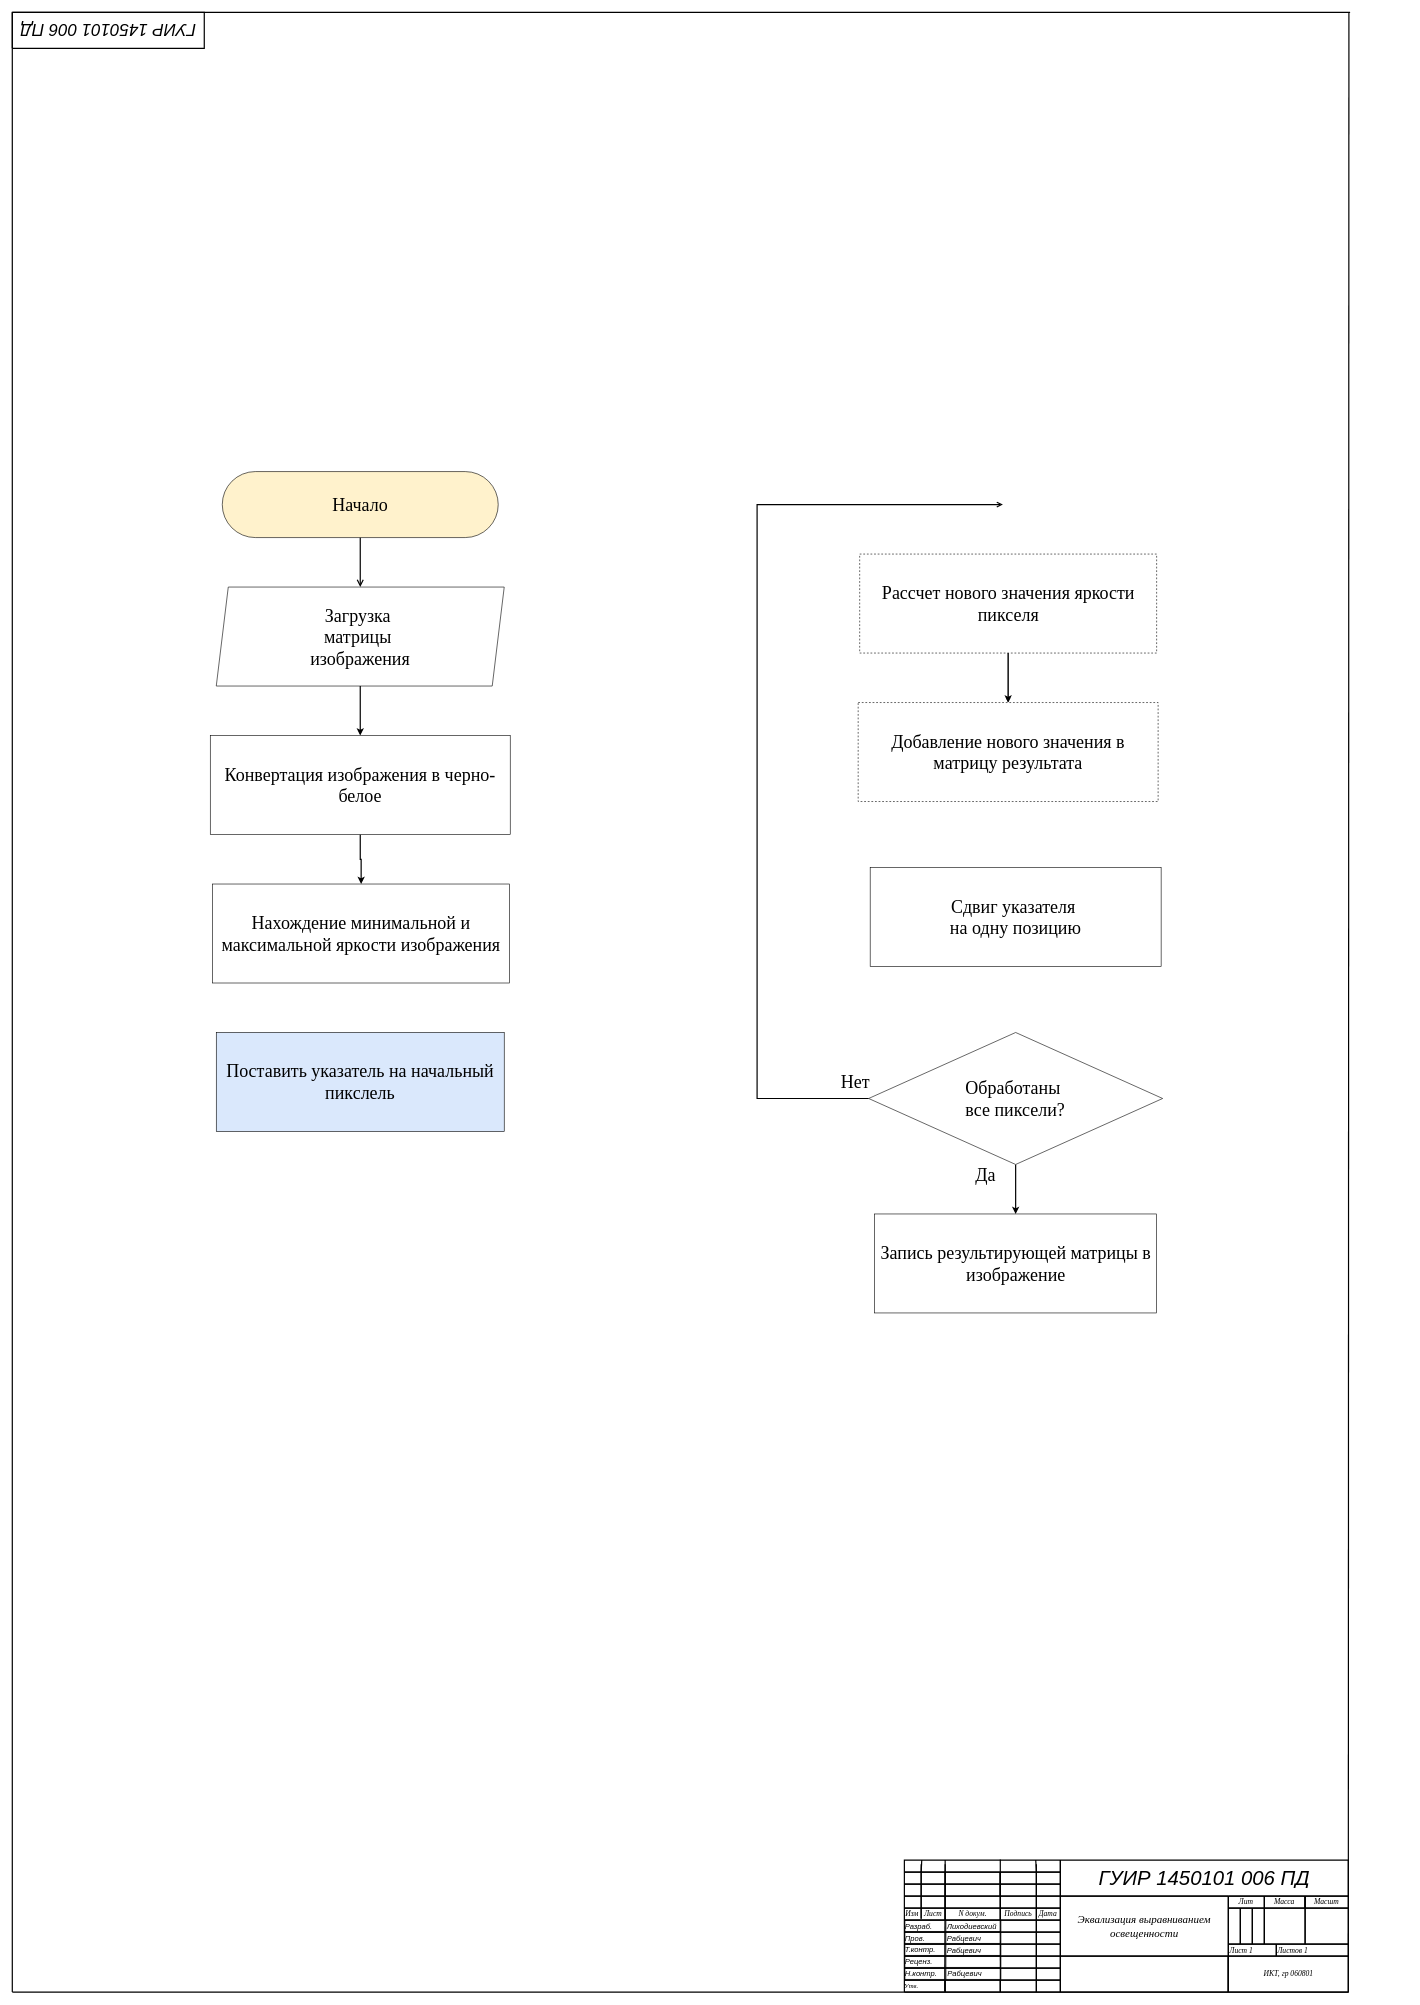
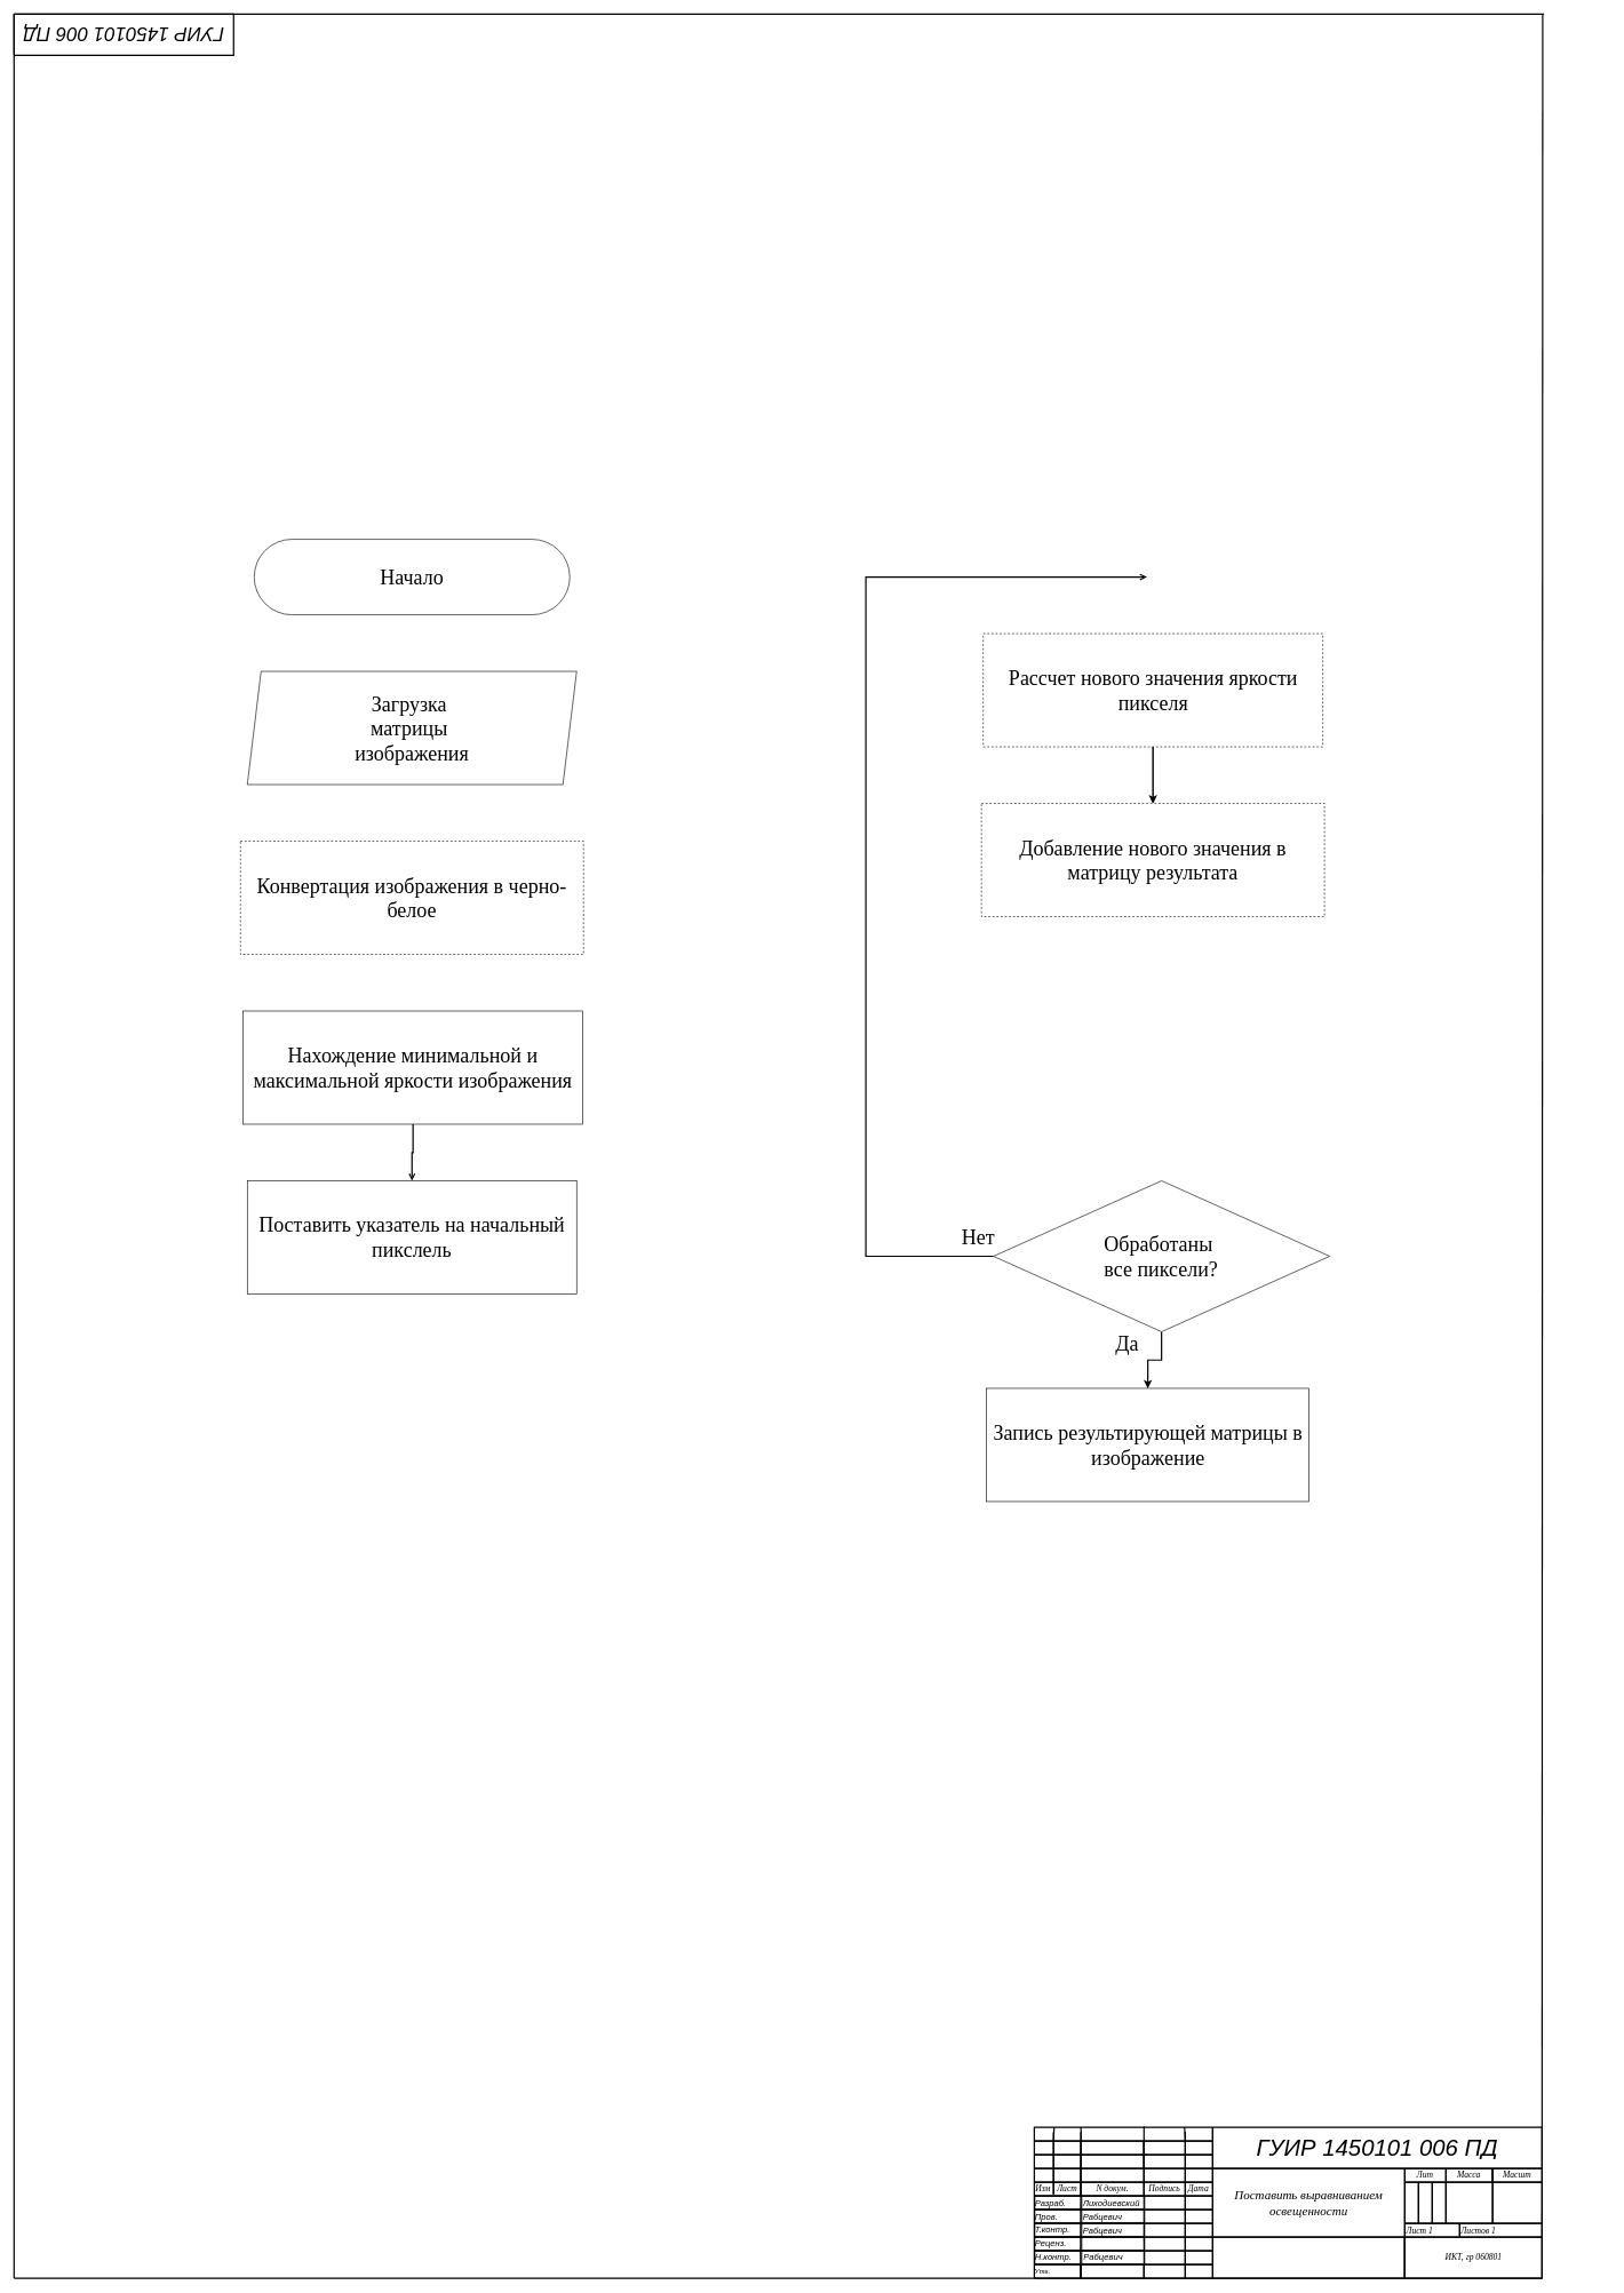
- <mxCell id="170" value="Начало" style="rounded=1;whiteSpace=wrap;html=1;fontSize=30;glass=0;strokeWidth=1;shadow=0;arcSize=50;fontFamily=Times New Roman;fillColor=#fff2cc;" parent="1" vertex="1"><mxGeometry x="370" y="785.5" width="460" height="110" as="geometry" /></mxCell>
+ <mxCell id="170" value="Начало" style="rounded=1;whiteSpace=wrap;html=1;fontSize=30;glass=0;strokeWidth=1;shadow=0;arcSize=50;fontFamily=Times New Roman;" parent="1" vertex="1"><mxGeometry x="370" y="785.5" width="460" height="110" as="geometry" /></mxCell>
- <mxCell id="169" value="" style="rounded=0;html=1;jettySize=auto;orthogonalLoop=1;fontSize=30;endArrow=open;endFill=0;endSize=8;strokeWidth=2;shadow=0;labelBackgroundColor=none;edgeStyle=orthogonalEdgeStyle;entryX=0.5;entryY=0;entryDx=0;entryDy=0;fontFamily=Times New Roman;" parent="1" source="170" target="172" edge="1"><mxGeometry relative="1" as="geometry"><mxPoint x="601.498" y="1033" as="targetPoint" /></mxGeometry></mxCell>
- <mxCell id="171" style="edgeStyle=orthogonalEdgeStyle;rounded=0;orthogonalLoop=1;jettySize=auto;html=1;entryX=0.5;entryY=0;entryDx=0;entryDy=0;fontSize=30;fontFamily=Times New Roman;strokeWidth=2;" parent="1" source="172" target="186" edge="1"><mxGeometry relative="1" as="geometry" /></mxCell>
- <mxCell id="186" value="Конвертация изображения в черно-белое" style="rounded=0;whiteSpace=wrap;html=1;fontSize=30;fontFamily=Times New Roman;" parent="1" vertex="1"><mxGeometry x="350" y="1225.5" width="500" height="165" as="geometry" /></mxCell>
+ <mxCell id="186" value="Конвертация изображения в черно-белое" style="rounded=0;whiteSpace=wrap;html=1;fontSize=30;fontFamily=Times New Roman;dashed=1;" parent="1" vertex="1"><mxGeometry x="350" y="1225.5" width="500" height="165" as="geometry" /></mxCell>
- <mxCell id="185" style="edgeStyle=orthogonalEdgeStyle;rounded=0;orthogonalLoop=1;jettySize=auto;html=1;entryX=0.5;entryY=0;entryDx=0;entryDy=0;fontSize=30;fontFamily=Times New Roman;strokeWidth=2;" parent="1" source="186" target="174" edge="1"><mxGeometry relative="1" as="geometry" /></mxCell>
- <mxCell id="182" value="Сдвиг указателя&amp;nbsp;&lt;div style=&quot;font-size: 30px;&quot;&gt;на одну позицию&lt;/div&gt;" style="rounded=0;whiteSpace=wrap;html=1;fontSize=30;fontFamily=Times New Roman;" parent="1" vertex="1"><mxGeometry x="1450" y="1445.5" width="484.99" height="165" as="geometry" /></mxCell>
+ <mxCell id="173" value="" style="edgeStyle=orthogonalEdgeStyle;rounded=0;orthogonalLoop=1;jettySize=auto;html=1;endArrow=open;endFill=0;fontSize=30;fontFamily=Times New Roman;strokeWidth=2;" parent="1" source="174" target="175" edge="1"><mxGeometry relative="1" as="geometry" /></mxCell>
- <mxCell id="175" value="Поставить указатель на начальный пикслель" style="whiteSpace=wrap;html=1;fontSize=30;fontFamily=Times New Roman;rounded=0;fillColor=#dae8fc;" parent="1" vertex="1"><mxGeometry x="360" y="1720.5" width="480" height="165" as="geometry" /></mxCell>
+ <mxCell id="175" value="Поставить указатель на начальный пикслель" style="whiteSpace=wrap;html=1;fontSize=30;fontFamily=Times New Roman;rounded=0;" parent="1" vertex="1"><mxGeometry x="360" y="1720.5" width="480" height="165" as="geometry" /></mxCell>
- <mxCell id="187" value="Запись результирующей матрицы в изображение" style="whiteSpace=wrap;html=1;fontSize=30;fontFamily=Times New Roman;rounded=0;" parent="1" vertex="1"><mxGeometry x="1457.5" y="2023" width="470" height="165" as="geometry" /></mxCell>
+ <mxCell id="187" value="Запись результирующей матрицы в изображение" style="whiteSpace=wrap;html=1;fontSize=30;fontFamily=Times New Roman;rounded=0;" parent="1" vertex="1"><mxGeometry x="1437.5" y="2023" width="470" height="165" as="geometry" /></mxCell>
- <mxCell id="126" value="&lt;div style=&quot;&quot;&gt;&lt;p style=&quot;text-align: center; margin: 0px; text-indent: 0px; vertical-align: middle; direction: ltr;&quot;&gt;&lt;font face=&quot;Times New Roman&quot;&gt;&lt;span style=&quot;font-size: 18.34px;&quot;&gt;&lt;i&gt;Эквализация выравниванием освещенности&lt;/i&gt;&lt;/span&gt;&lt;/font&gt;&lt;/p&gt;&lt;/div&gt;" style="verticalAlign=middle;align=center;overflow=width;vsdxID=702;fillColor=none;gradientColor=none;shape=stencil(nZBLDoAgDERP0z3SIyjew0SURgSD+Lu9kMZoXLhwN9O+tukAlrNpJg1SzDH4QW/URgNYgZTkjA4UkwJUgGXng+6DX1zLfmoymdXo17xh5zmRJ6Q42BWCfc2oJfdAr+Yv+AP9Cb7OJ3H/2JG1HNGz/84klThPVCc=);strokeColor=none;strokeWidth=2;points=[];labelBackgroundColor=none;rounded=0;html=1;whiteSpace=wrap;" vertex="1" parent="1"><mxGeometry x="1767" y="3160" width="280" height="100" as="geometry" /></mxCell>
+ <mxCell id="126" value="&lt;div style=&quot;&quot;&gt;&lt;p style=&quot;text-align: center; margin: 0px; text-indent: 0px; vertical-align: middle; direction: ltr;&quot;&gt;&lt;font face=&quot;Times New Roman&quot;&gt;&lt;span style=&quot;font-size: 18.34px;&quot;&gt;&lt;i&gt;Поставить выравниванием освещенности&lt;/i&gt;&lt;/span&gt;&lt;/font&gt;&lt;/p&gt;&lt;/div&gt;" style="verticalAlign=middle;align=center;overflow=width;vsdxID=702;fillColor=none;gradientColor=none;shape=stencil(nZBLDoAgDERP0z3SIyjew0SURgSD+Lu9kMZoXLhwN9O+tukAlrNpJg1SzDH4QW/URgNYgZTkjA4UkwJUgGXng+6DX1zLfmoymdXo17xh5zmRJ6Q42BWCfc2oJfdAr+Yv+AP9Cb7OJ3H/2JG1HNGz/84klThPVCc=);strokeColor=none;strokeWidth=2;points=[];labelBackgroundColor=none;rounded=0;html=1;whiteSpace=wrap;" vertex="1" parent="1"><mxGeometry x="1767" y="3160" width="280" height="100" as="geometry" /></mxCell>
